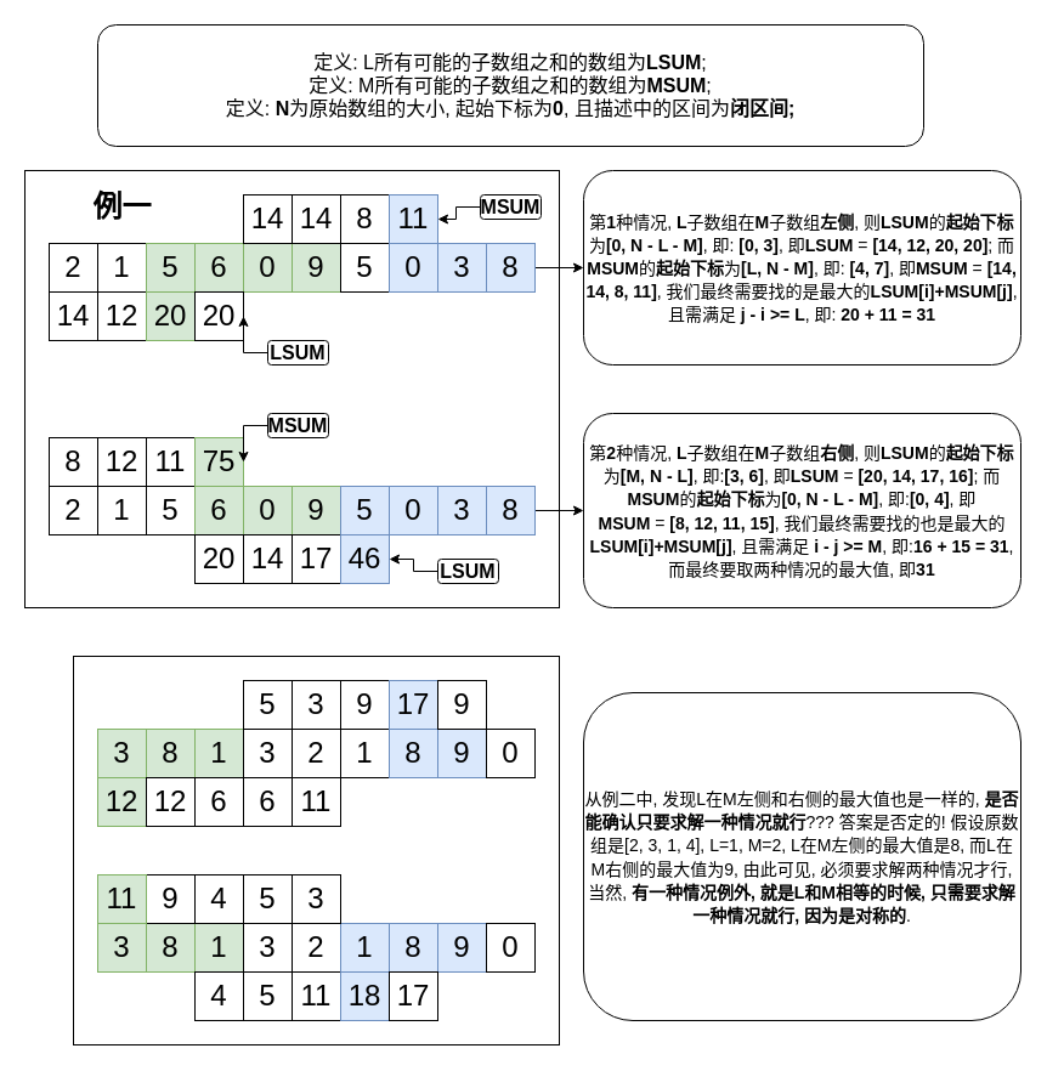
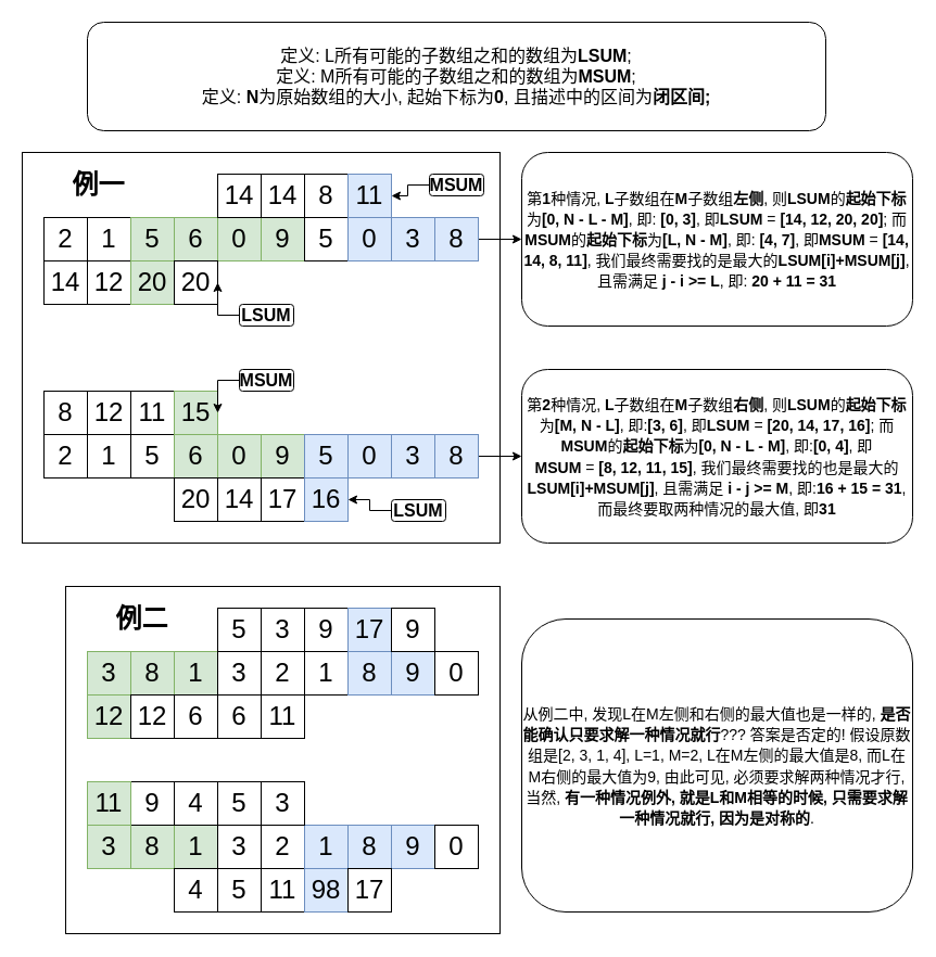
- <mxCell id="80" value="例一" style="text;strokeColor=none;fillColor=none;html=1;fontSize=24;fontStyle=1;verticalAlign=middle;align=center;" vertex="1" parent="1"><mxGeometry x="50" y="150" width="100" height="40" as="geometry" /></mxCell>
+ <mxCell id="80" value="例一" style="text;strokeColor=none;fillColor=none;html=1;fontSize=24;fontStyle=1;verticalAlign=middle;align=center;" vertex="1" parent="1"><mxGeometry x="40" y="150" width="100" height="40" as="geometry" /></mxCell>
- <mxCell id="37" value="75" style="rounded=0;whiteSpace=wrap;html=1;fontSize=24;fillColor=#d5e8d4;strokeColor=#82b366;" vertex="1" parent="1"><mxGeometry x="160" y="360" width="40" height="40" as="geometry" /></mxCell>
+ <mxCell id="37" value="15" style="rounded=0;whiteSpace=wrap;html=1;fontSize=24;fillColor=#d5e8d4;strokeColor=#82b366;" vertex="1" parent="1"><mxGeometry x="160" y="360" width="40" height="40" as="geometry" /></mxCell>
- <mxCell id="41" value="46" style="rounded=0;whiteSpace=wrap;html=1;fontSize=24;fillColor=#dae8fc;strokeColor=#6c8ebf;" vertex="1" parent="1"><mxGeometry x="280" y="440" width="40" height="40" as="geometry" /></mxCell>
+ <mxCell id="41" value="16" style="rounded=0;whiteSpace=wrap;html=1;fontSize=24;fillColor=#dae8fc;strokeColor=#6c8ebf;" vertex="1" parent="1"><mxGeometry x="280" y="440" width="40" height="40" as="geometry" /></mxCell>
+ <mxCell id="81" value="例二" style="text;strokeColor=none;fillColor=none;html=1;fontSize=24;fontStyle=1;verticalAlign=middle;align=center;" vertex="1" parent="1"><mxGeometry x="80" y="550" width="100" height="40" as="geometry" /></mxCell>
- <mxCell id="73" value="18" style="rounded=0;whiteSpace=wrap;html=1;fontSize=24;fillColor=#dae8fc;strokeColor=#6c8ebf;" vertex="1" parent="1"><mxGeometry x="280" y="800" width="40" height="40" as="geometry" /></mxCell>
+ <mxCell id="73" value="98" style="rounded=0;whiteSpace=wrap;html=1;fontSize=24;fillColor=#dae8fc;strokeColor=#6c8ebf;" vertex="1" parent="1"><mxGeometry x="280" y="800" width="40" height="40" as="geometry" /></mxCell>
